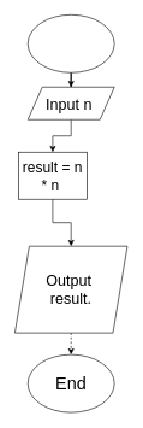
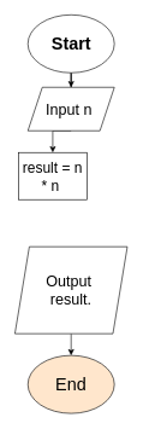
+ <mxCell id="4" value="Start" style="text;strokeColor=none;fillColor=none;html=1;fontSize=24;fontStyle=1;verticalAlign=middle;align=center;" vertex="1" parent="1"><mxGeometry x="48" y="40" width="100" height="40" as="geometry" /></mxCell>
- <mxCell id="6" value="&lt;font style=&quot;font-size: 21px;&quot;&gt;Input n&amp;nbsp;&lt;/font&gt;" style="shape=parallelogram;perimeter=parallelogramPerimeter;whiteSpace=wrap;html=1;fixedSize=1;" vertex="1" parent="1"><mxGeometry x="38" y="120" width="120" height="45" as="geometry" /></mxCell>
+ <mxCell id="6" value="&lt;font style=&quot;font-size: 21px;&quot;&gt;Input n&amp;nbsp;&lt;/font&gt;" style="shape=parallelogram;perimeter=parallelogramPerimeter;whiteSpace=wrap;html=1;fixedSize=1;" vertex="1" parent="1"><mxGeometry x="38" y="120" width="120" height="60" as="geometry" /></mxCell>
- <mxCell id="7" style="edgeStyle=orthogonalEdgeStyle;rounded=0;orthogonalLoop=1;jettySize=auto;html=1;exitX=0.5;exitY=1;exitDx=0;exitDy=0;entryX=0.5;entryY=0;entryDx=0;entryDy=0;" edge="1" parent="1" source="8" target="10"><mxGeometry relative="1" as="geometry" /></mxCell>
- <mxCell id="9" style="edgeStyle=orthogonalEdgeStyle;rounded=0;orthogonalLoop=1;jettySize=auto;html=1;exitX=0.5;exitY=1;exitDx=0;exitDy=0;entryX=0.5;entryY=0;entryDx=0;entryDy=0;dashed=1;" edge="1" parent="1" source="10" target="11"><mxGeometry relative="1" as="geometry" /></mxCell>
+ <mxCell id="9" style="edgeStyle=orthogonalEdgeStyle;rounded=0;orthogonalLoop=1;jettySize=auto;html=1;exitX=0.5;exitY=1;exitDx=0;exitDy=0;entryX=0.5;entryY=0;entryDx=0;entryDy=0;" edge="1" parent="1" source="10" target="11"><mxGeometry relative="1" as="geometry" /></mxCell>
- <mxCell id="11" value="&lt;font style=&quot;font-size: 24px;&quot;&gt;End&lt;/font&gt;" style="ellipse;whiteSpace=wrap;html=1;" vertex="1" parent="1"><mxGeometry x="38" y="490" width="120" height="80" as="geometry" /></mxCell>
+ <mxCell id="11" value="&lt;font style=&quot;font-size: 24px;&quot;&gt;End&lt;/font&gt;" style="ellipse;whiteSpace=wrap;html=1;fillColor=#ffe6cc;" vertex="1" parent="1"><mxGeometry x="38" y="490" width="120" height="80" as="geometry" /></mxCell>
